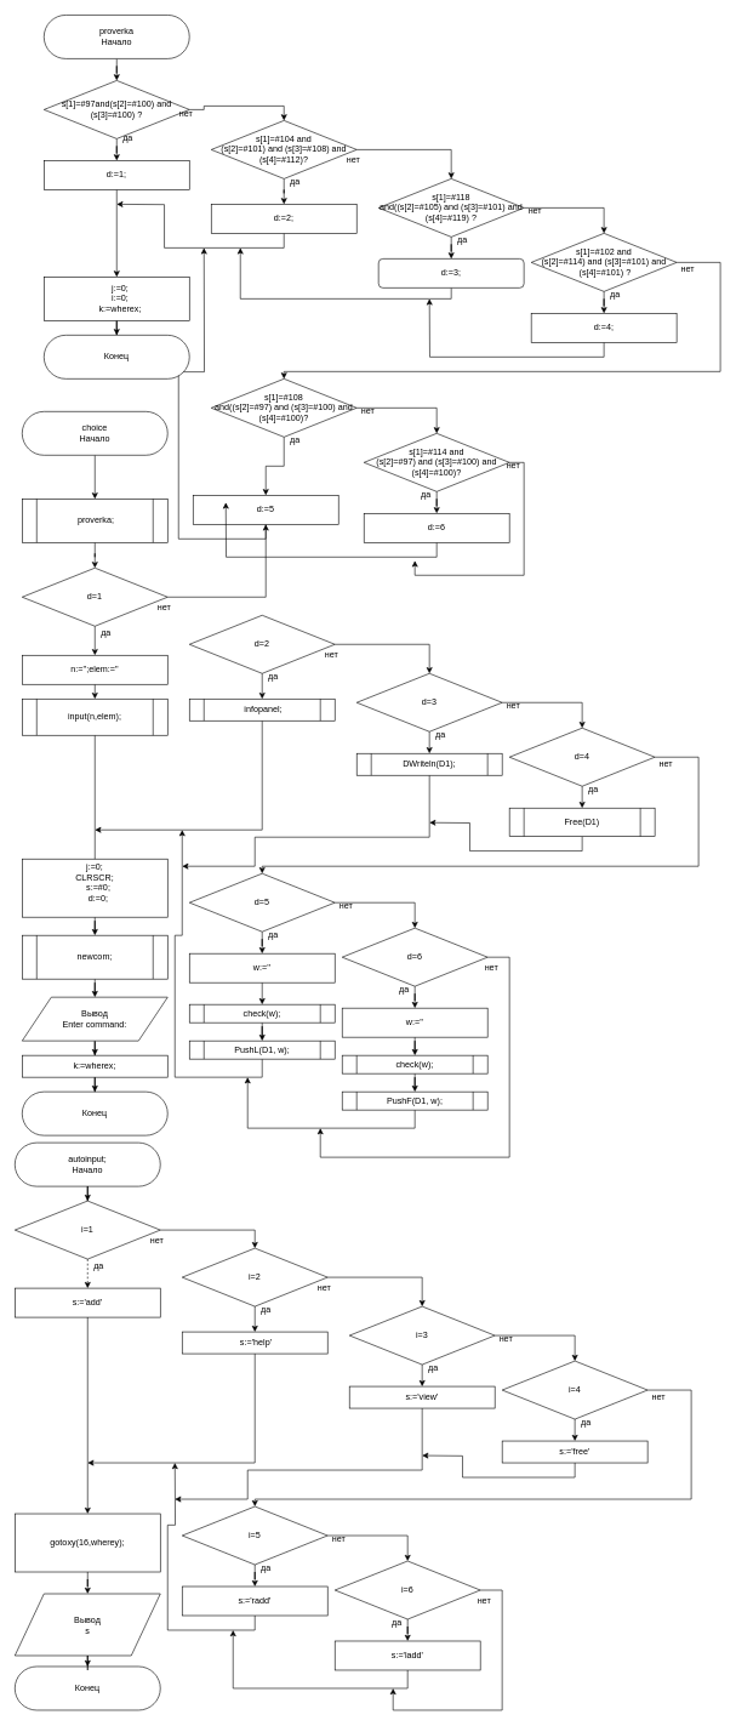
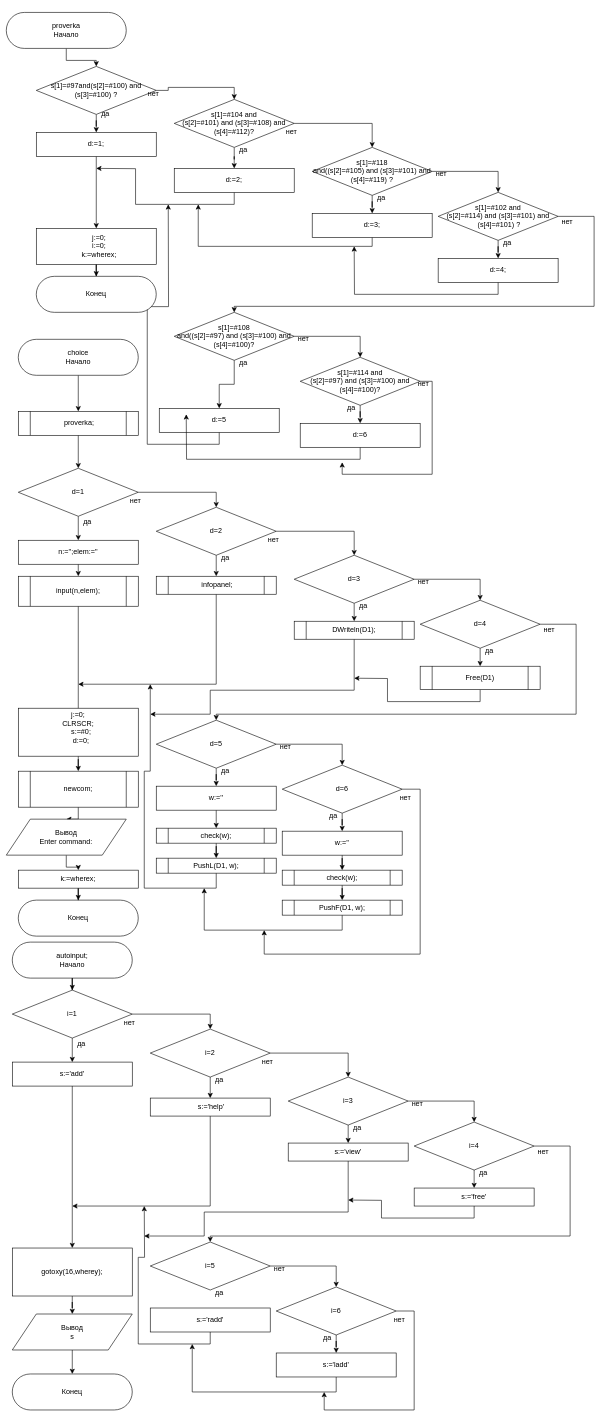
- <mxCell id="6" value="proverka&lt;br&gt;Начало" style="rounded=1;whiteSpace=wrap;html=1;arcSize=50;" vertex="1" parent="1"><mxGeometry x="60" y="20" width="200" height="60" as="geometry" /></mxCell>
+ <mxCell id="6" value="proverka&lt;br&gt;Начало" style="rounded=1;whiteSpace=wrap;html=1;arcSize=50;" vertex="1" parent="1"><mxGeometry x="10" y="20" width="200" height="60" as="geometry" /></mxCell>
- <mxCell id="18" value="d:=3;" style="whiteSpace=wrap;html=1;rounded=1;" vertex="1" parent="1"><mxGeometry x="520" y="355" width="200" height="40" as="geometry" /></mxCell>
+ <mxCell id="18" value="d:=3;" style="rounded=0;whiteSpace=wrap;html=1;" vertex="1" parent="1"><mxGeometry x="520" y="355" width="200" height="40" as="geometry" /></mxCell>
- <mxCell id="93" value="&amp;nbsp;proverka;" style="shape=process;whiteSpace=wrap;html=1;backgroundOutline=1;" vertex="1" parent="1"><mxGeometry x="30" y="685" width="200" height="60" as="geometry" /></mxCell>
+ <mxCell id="93" value="&amp;nbsp;proverka;" style="shape=process;whiteSpace=wrap;html=1;backgroundOutline=1;" vertex="1" parent="1"><mxGeometry x="30" y="685" width="200" height="40" as="geometry" /></mxCell>
- <mxCell id="50" style="edgeStyle=orthogonalEdgeStyle;rounded=0;orthogonalLoop=1;jettySize=auto;html=1;exitX=1;exitY=0.5;exitDx=0;exitDy=0;" edge="1" parent="1" source="51" target="28"><mxGeometry relative="1" as="geometry" /></mxCell>
+ <mxCell id="50" style="edgeStyle=orthogonalEdgeStyle;rounded=0;orthogonalLoop=1;jettySize=auto;html=1;exitX=1;exitY=0.5;exitDx=0;exitDy=0;entryX=0.5;entryY=0;entryDx=0;entryDy=0;" edge="1" parent="1" source="51" target="58"><mxGeometry relative="1" as="geometry" /></mxCell>
- <mxCell id="97" value="Вывод&lt;br&gt;Enter command:" style="shape=parallelogram;perimeter=parallelogramPerimeter;whiteSpace=wrap;html=1;" vertex="1" parent="1"><mxGeometry x="30" y="1370" width="200" height="60" as="geometry" /></mxCell>
+ <mxCell id="97" value="Вывод&lt;br&gt;Enter command:" style="shape=parallelogram;perimeter=parallelogramPerimeter;whiteSpace=wrap;html=1;" vertex="1" parent="1"><mxGeometry x="10" y="1365" width="200" height="60" as="geometry" /></mxCell>
- <mxCell id="114" style="edgeStyle=orthogonalEdgeStyle;rounded=0;orthogonalLoop=1;jettySize=auto;html=1;exitX=0.5;exitY=1;exitDx=0;exitDy=0;dashed=1;" edge="1" parent="1" source="116" target="117"><mxGeometry relative="1" as="geometry" /></mxCell>
+ <mxCell id="114" style="edgeStyle=orthogonalEdgeStyle;rounded=0;orthogonalLoop=1;jettySize=auto;html=1;exitX=0.5;exitY=1;exitDx=0;exitDy=0;" edge="1" parent="1" source="116" target="117"><mxGeometry relative="1" as="geometry" /></mxCell>
- <mxCell id="129" style="edgeStyle=orthogonalEdgeStyle;rounded=0;orthogonalLoop=1;jettySize=auto;html=1;exitX=0.5;exitY=1;exitDx=0;exitDy=0;" edge="1" parent="1" source="131" target="133"><mxGeometry relative="1" as="geometry" /></mxCell>
- <mxCell id="155" value="Вывод&lt;br&gt;s" style="shape=parallelogram;perimeter=parallelogramPerimeter;whiteSpace=wrap;html=1;" vertex="1" parent="1"><mxGeometry x="20" y="2190" width="200" height="85" as="geometry" /></mxCell>
+ <mxCell id="155" value="Вывод&lt;br&gt;s" style="shape=parallelogram;perimeter=parallelogramPerimeter;whiteSpace=wrap;html=1;" vertex="1" parent="1"><mxGeometry y="2190" width="200" height="60" as="geometry" x="20" /></mxCell>
